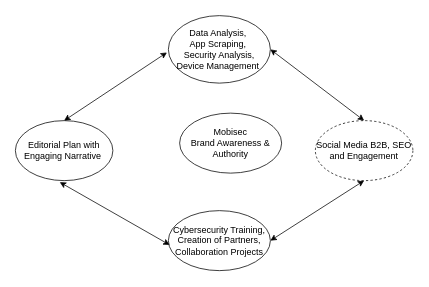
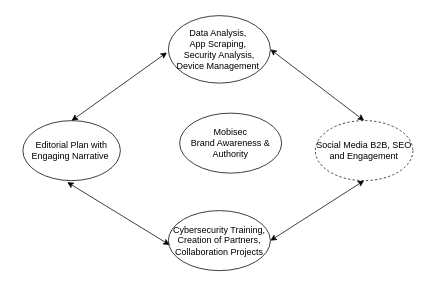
- <mxCell id="4" value="Editorial Plan with Engaging Narrative&amp;nbsp;" style="ellipse;whiteSpace=wrap;html=1;" parent="1" vertex="1"><mxGeometry x="20" y="160" width="130" height="80" as="geometry" /></mxCell>
+ <mxCell id="4" value="Editorial Plan with Engaging Narrative&amp;nbsp;" style="ellipse;whiteSpace=wrap;html=1;" parent="1" vertex="1"><mxGeometry x="30" y="160" width="130" height="80" as="geometry" /></mxCell>
